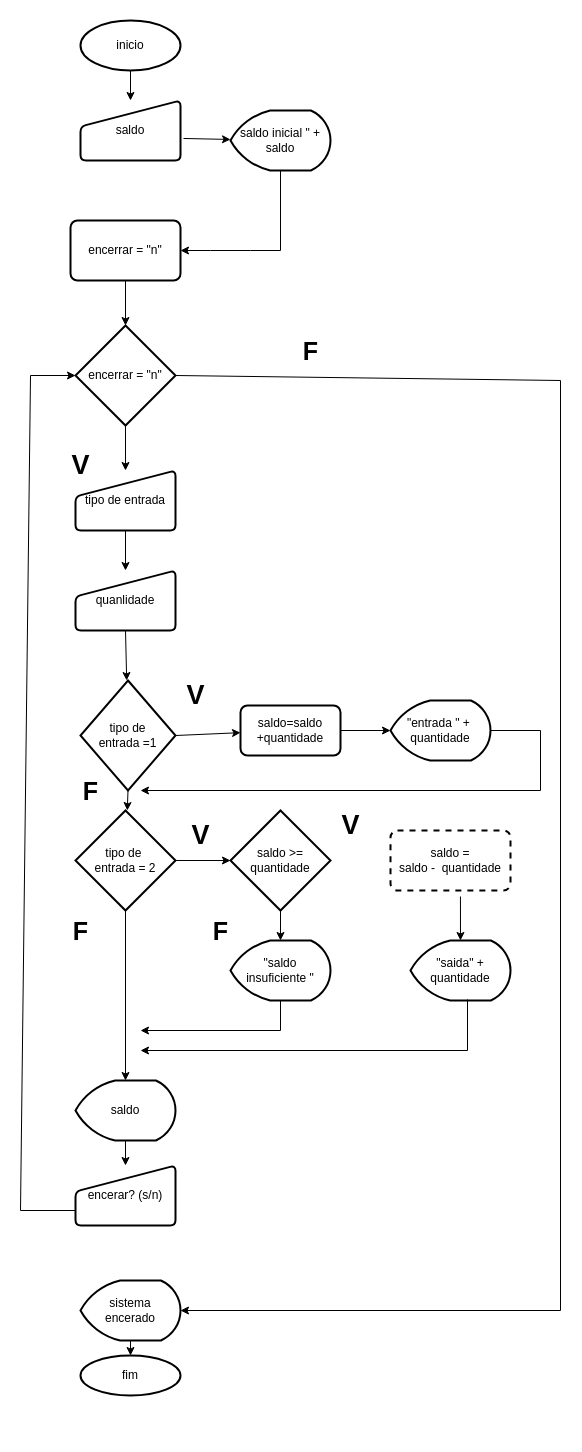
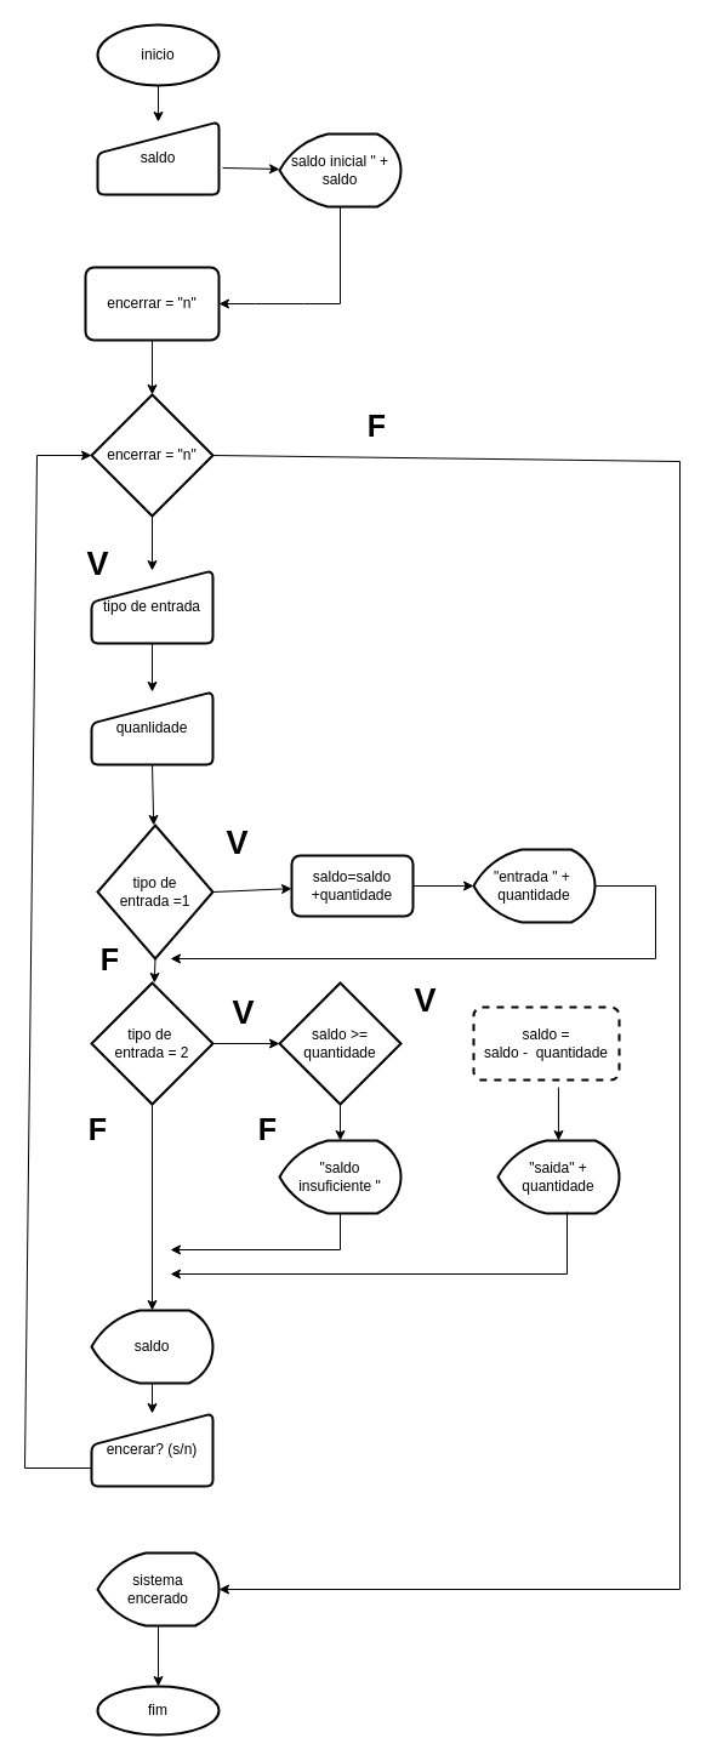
- <mxCell id="39" value="fim" style="strokeWidth=2;html=1;shape=mxgraph.flowchart.start_1;whiteSpace=wrap;" vertex="1" parent="1"><mxGeometry x="80" y="1355" width="100" height="40" as="geometry" /></mxCell>
+ <mxCell id="39" value="fim" style="strokeWidth=2;html=1;shape=mxgraph.flowchart.start_1;whiteSpace=wrap;" vertex="1" parent="1"><mxGeometry x="80" y="1390" width="100" height="40" as="geometry" /></mxCell>
